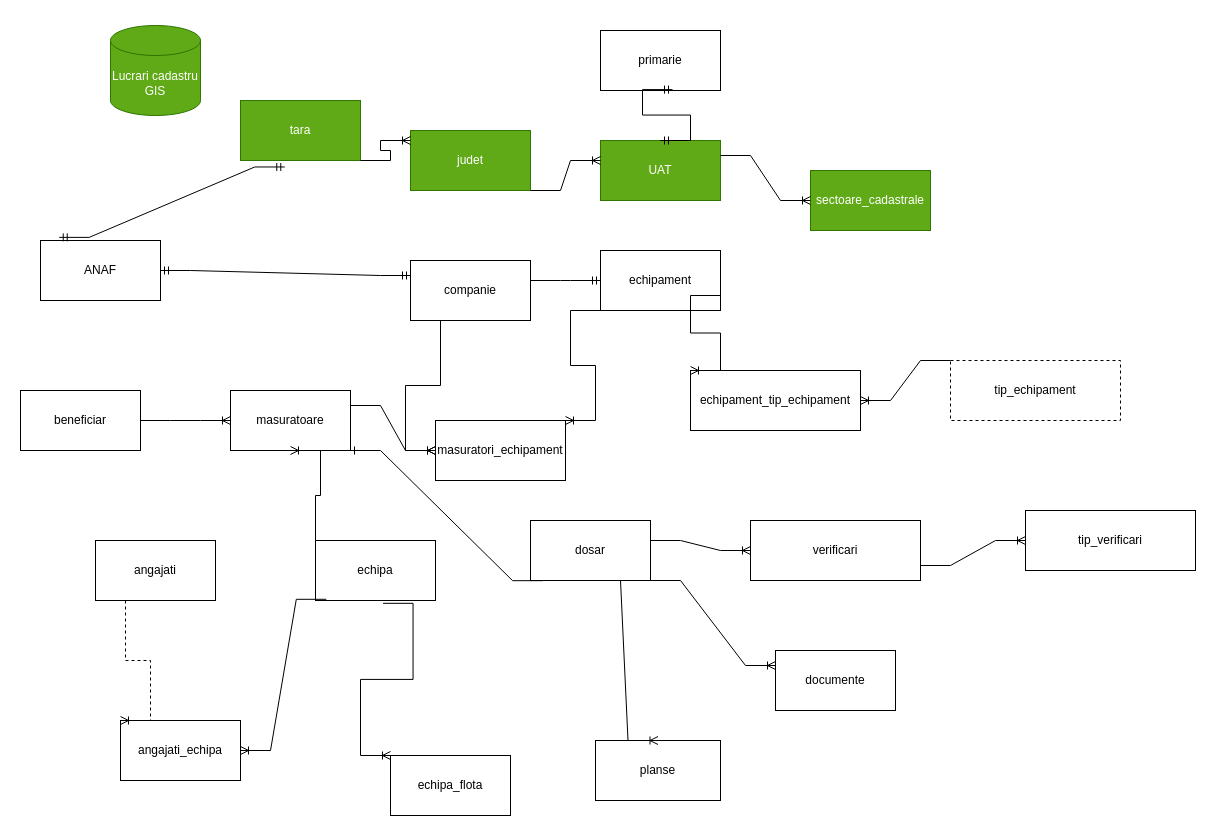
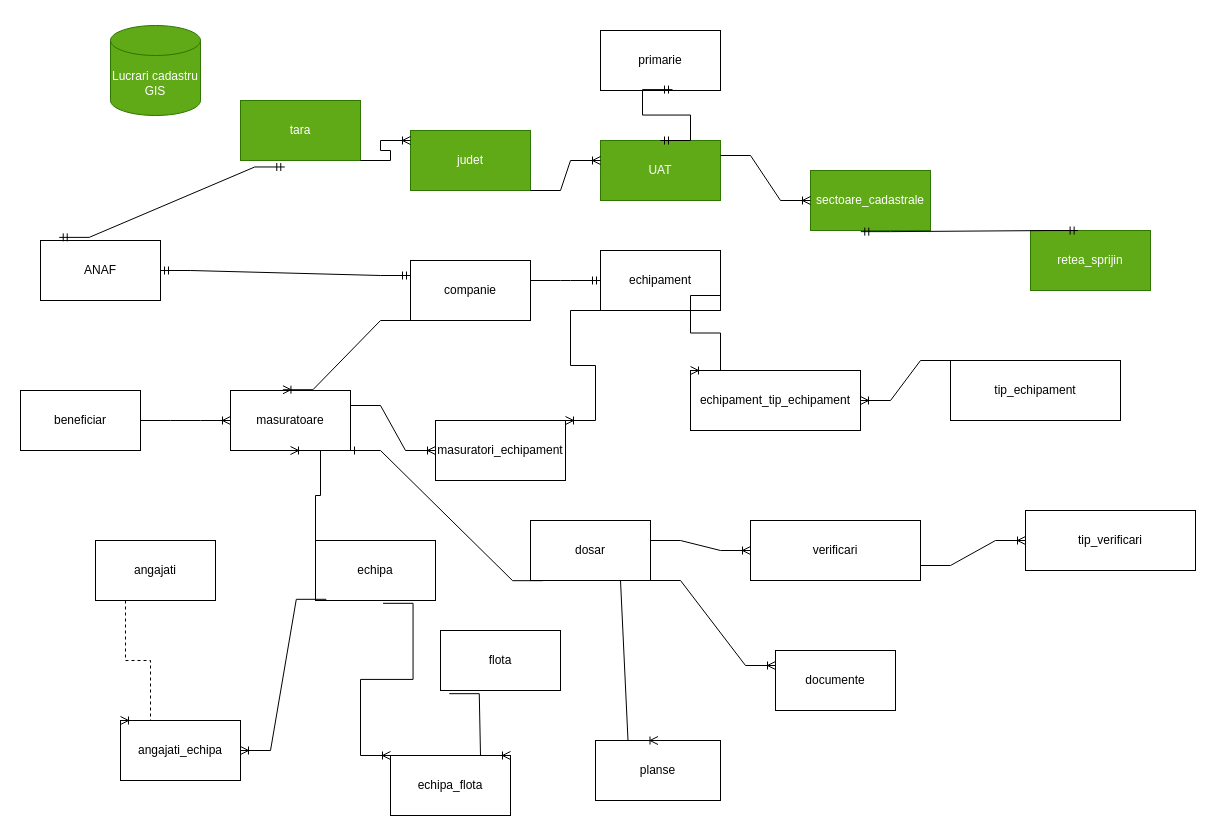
+ <mxCell id="34" value="" style="edgeStyle=entityRelationEdgeStyle;fontSize=12;html=1;endArrow=ERmandOne;startArrow=ERmandOne;rounded=0;entryX=0.419;entryY=1.019;entryDx=0;entryDy=0;entryPerimeter=0;exitX=0.397;exitY=0.001;exitDx=0;exitDy=0;exitPerimeter=0;" edge="1" parent="1" source="4" target="3"><mxGeometry width="100" height="100" relative="1" as="geometry"><mxPoint x="470" y="460" as="sourcePoint" /><mxPoint x="570" y="360" as="targetPoint" /></mxGeometry></mxCell>
+ <mxCell id="4" value="retea_sprijin" style="rounded=0;whiteSpace=wrap;html=1;fillColor=#60a917;fontColor=#ffffff;strokeColor=#2D7600;" vertex="1" parent="1"><mxGeometry x="1030" y="230" width="120" height="60" as="geometry" /></mxCell>
- <mxCell id="23" value="" style="edgeStyle=entityRelationEdgeStyle;fontSize=12;html=1;endArrow=ERoneToMany;rounded=0;exitX=0;exitY=1;exitDx=0;exitDy=0;" edge="1" parent="1" source="20" target="24"><mxGeometry width="100" height="100" relative="1" as="geometry"><mxPoint x="470" y="350" as="sourcePoint" /><mxPoint x="570" y="250" as="targetPoint" /></mxGeometry></mxCell>
+ <mxCell id="23" value="" style="edgeStyle=entityRelationEdgeStyle;fontSize=12;html=1;endArrow=ERoneToMany;rounded=0;entryX=0.437;entryY=-0.013;entryDx=0;entryDy=0;entryPerimeter=0;exitX=0;exitY=1;exitDx=0;exitDy=0;" edge="1" parent="1" source="20" target="9"><mxGeometry width="100" height="100" relative="1" as="geometry"><mxPoint x="470" y="350" as="sourcePoint" /><mxPoint x="570" y="250" as="targetPoint" /></mxGeometry></mxCell>
- <mxCell id="40" value="tip_echipament" style="rounded=0;whiteSpace=wrap;html=1;dashed=1;" vertex="1" parent="1"><mxGeometry x="950" y="360" width="170" height="60" as="geometry" /></mxCell>
+ <mxCell id="40" value="tip_echipament" style="rounded=0;whiteSpace=wrap;html=1;" vertex="1" parent="1"><mxGeometry x="950" y="360" width="170" height="60" as="geometry" /></mxCell>
+ <mxCell id="7" value="flota" style="rounded=0;whiteSpace=wrap;html=1;" vertex="1" parent="1"><mxGeometry x="440" y="630" width="120" height="60" as="geometry" /></mxCell>
+ <mxCell id="33" value="" style="edgeStyle=entityRelationEdgeStyle;fontSize=12;html=1;endArrow=ERoneToMany;rounded=0;entryX=1;entryY=0;entryDx=0;entryDy=0;exitX=0.073;exitY=1.053;exitDx=0;exitDy=0;exitPerimeter=0;" edge="1" parent="1" source="7" target="31"><mxGeometry width="100" height="100" relative="1" as="geometry"><mxPoint x="470" y="690" as="sourcePoint" /><mxPoint x="570" y="590" as="targetPoint" /></mxGeometry></mxCell>
